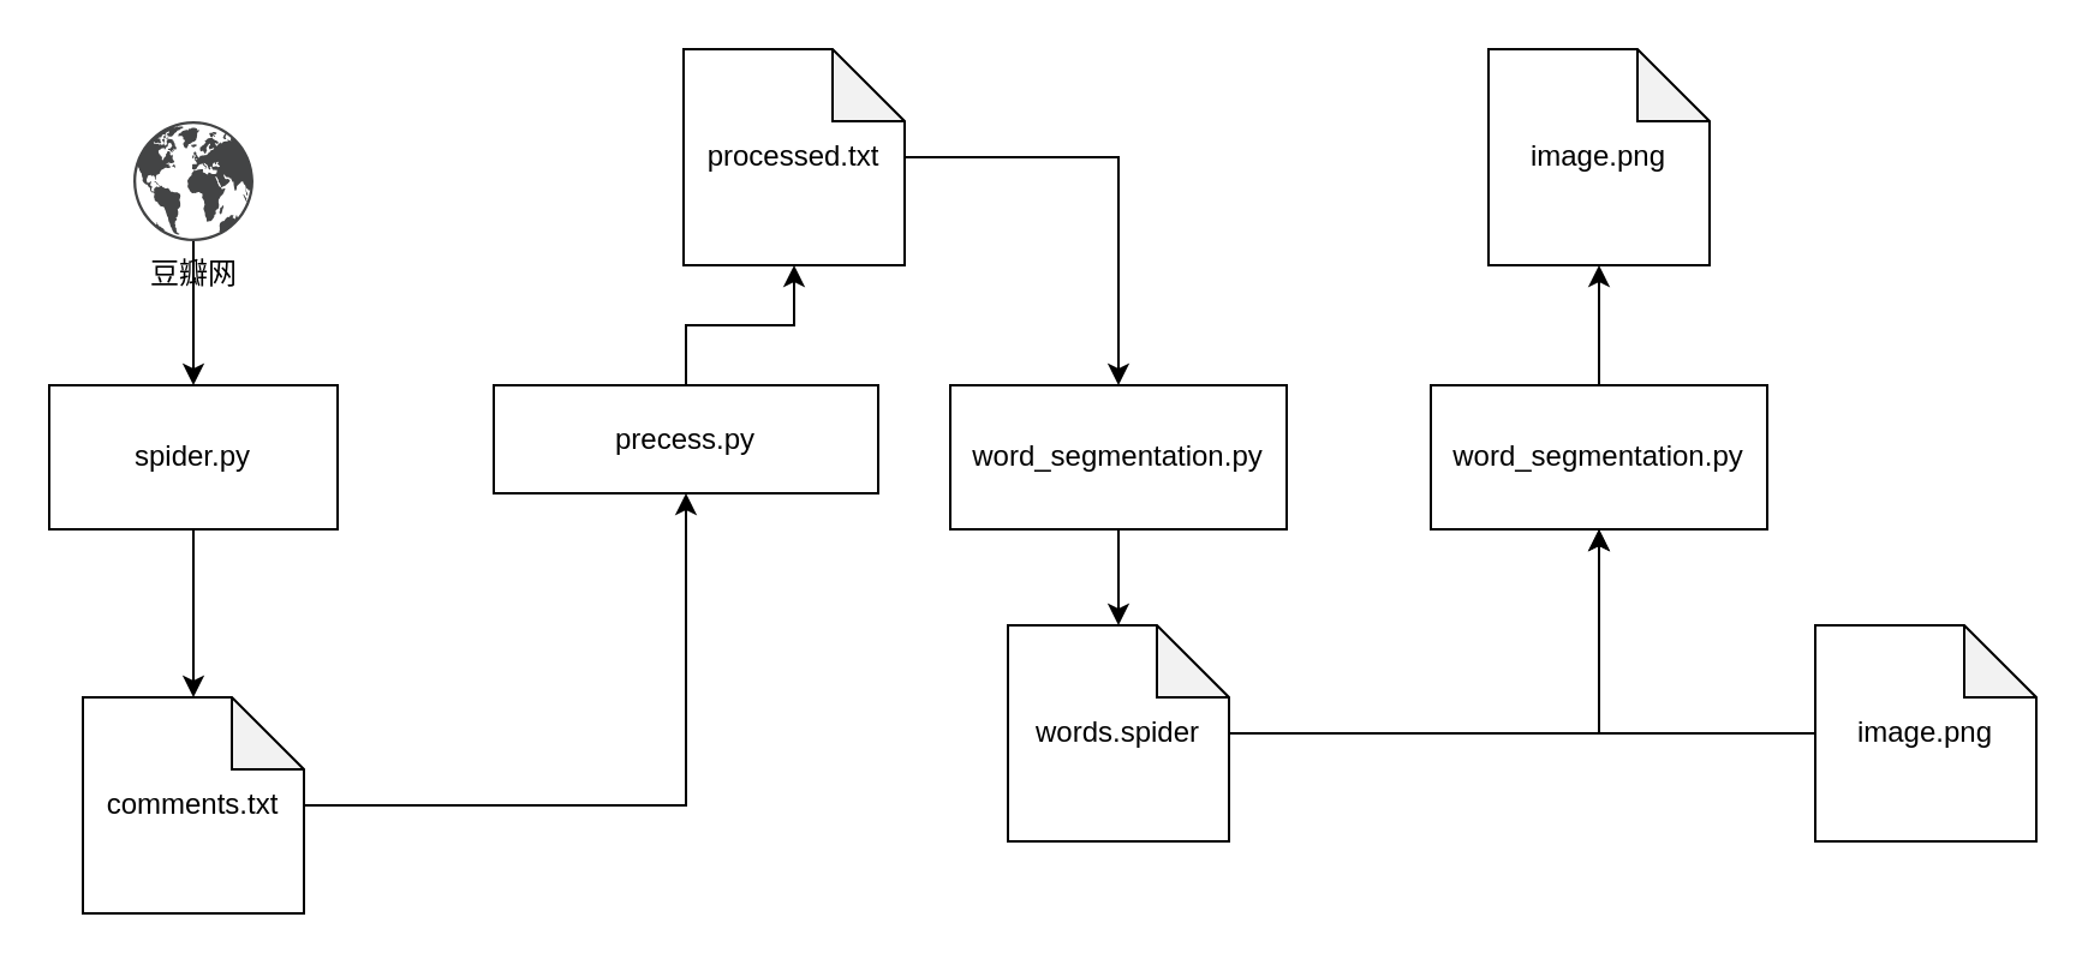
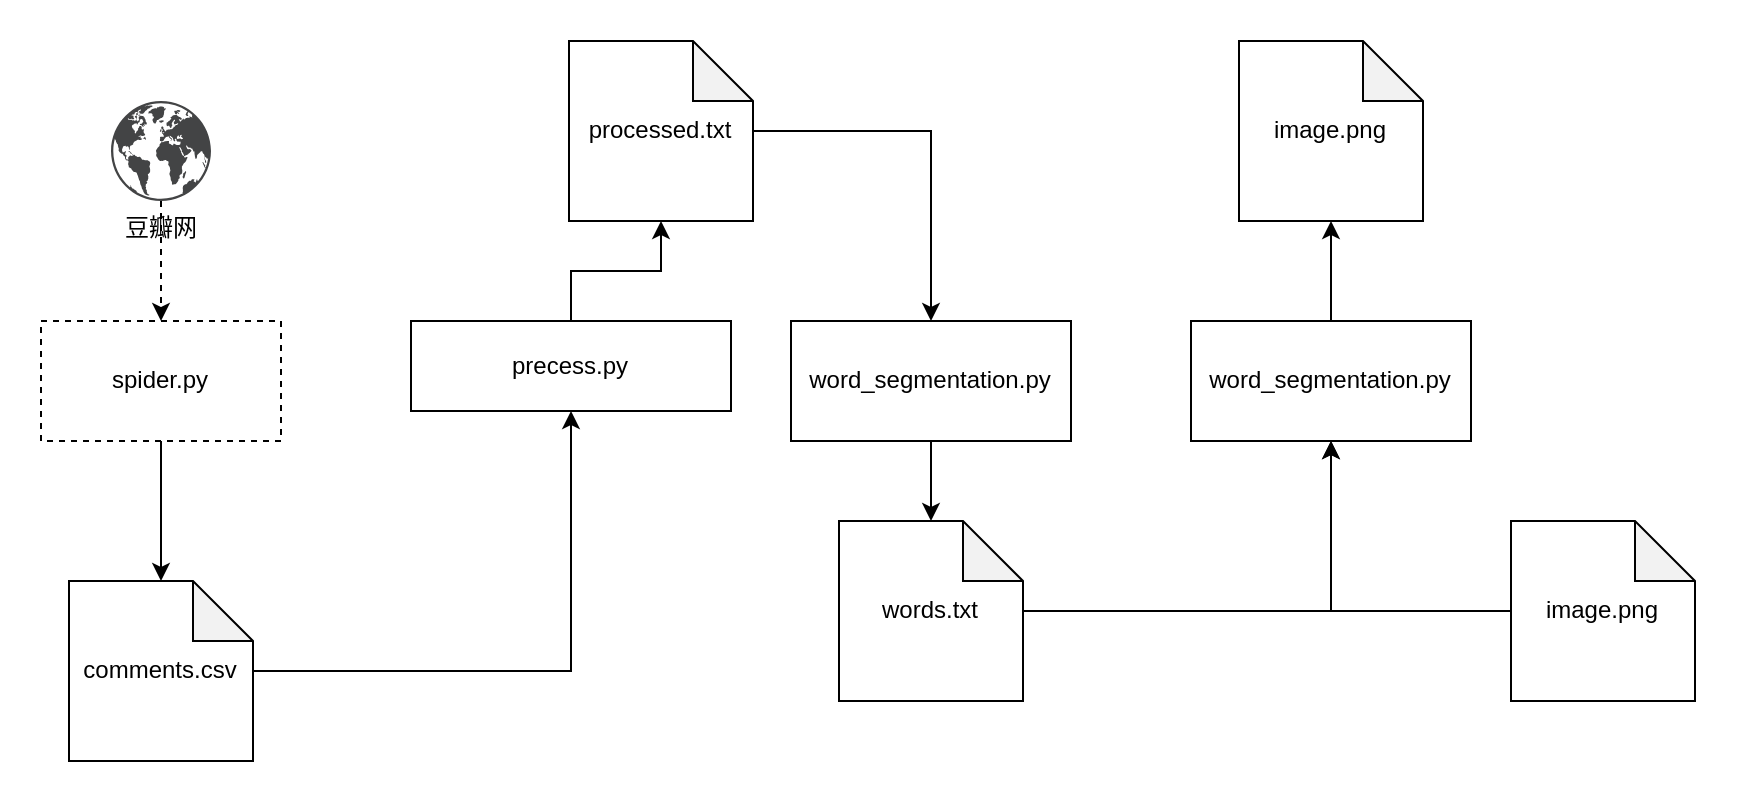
- <mxCell id="6" value="" style="edgeStyle=orthogonalEdgeStyle;rounded=0;orthogonalLoop=1;jettySize=auto;html=1;" edge="1" parent="1" source="7" target="3"><mxGeometry relative="1" as="geometry" /></mxCell>
+ <mxCell id="6" value="" style="edgeStyle=orthogonalEdgeStyle;rounded=0;orthogonalLoop=1;jettySize=auto;html=1;dashed=1;" edge="1" parent="1" source="7" target="3"><mxGeometry relative="1" as="geometry" /></mxCell>
- <mxCell id="3" value="spider.py" style="rounded=0;whiteSpace=wrap;html=1;" vertex="1" parent="1"><mxGeometry x="20" y="160" width="120" height="60" as="geometry" /></mxCell>
+ <mxCell id="3" value="spider.py" style="rounded=0;whiteSpace=wrap;html=1;dashed=1;" vertex="1" parent="1"><mxGeometry x="20" y="160" width="120" height="60" as="geometry" /></mxCell>
- <mxCell id="15" value="words.spider" style="shape=note;whiteSpace=wrap;html=1;backgroundOutline=1;darkOpacity=0.05;" vertex="1" parent="1"><mxGeometry x="419" y="260" width="92" height="90" as="geometry" /></mxCell>
+ <mxCell id="15" value="words.txt" style="shape=note;whiteSpace=wrap;html=1;backgroundOutline=1;darkOpacity=0.05;" vertex="1" parent="1"><mxGeometry x="419" y="260" width="92" height="90" as="geometry" /></mxCell>
- <mxCell id="5" value="comments.txt" style="shape=note;whiteSpace=wrap;html=1;backgroundOutline=1;darkOpacity=0.05;" vertex="1" parent="1"><mxGeometry x="34" y="290" width="92" height="90" as="geometry" /></mxCell>
+ <mxCell id="5" value="comments.csv" style="shape=note;whiteSpace=wrap;html=1;backgroundOutline=1;darkOpacity=0.05;" vertex="1" parent="1"><mxGeometry x="34" y="290" width="92" height="90" as="geometry" /></mxCell>
